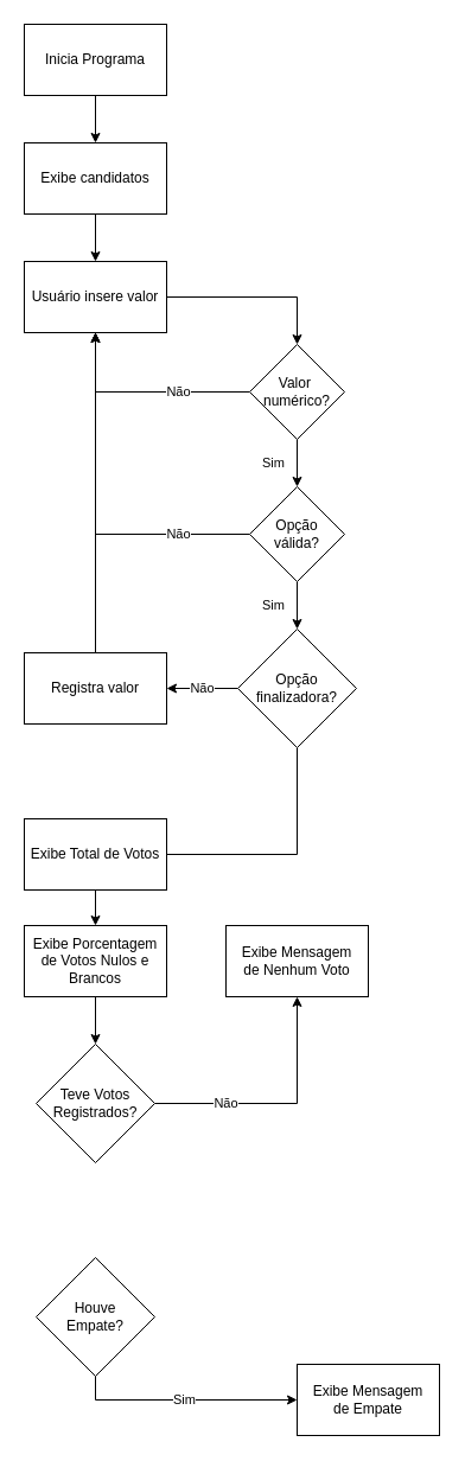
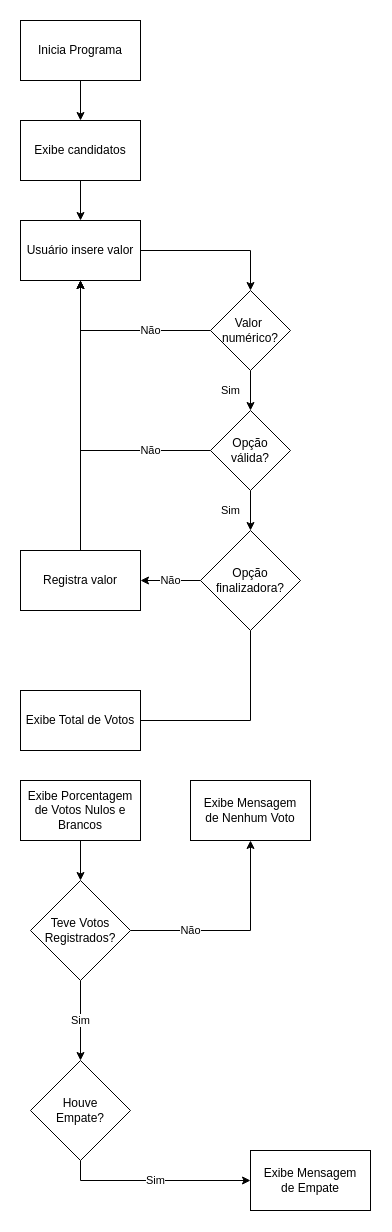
- <mxCell id="19" value="" style="edgeStyle=orthogonalEdgeStyle;rounded=0;orthogonalLoop=1;jettySize=auto;html=1;" edge="1" parent="1" source="20" target="22"><mxGeometry relative="1" as="geometry" /></mxCell>
+ <mxCell id="24" value="Sim" style="edgeStyle=orthogonalEdgeStyle;rounded=0;orthogonalLoop=1;jettySize=auto;html=1;" edge="1" parent="1" source="25" target="28"><mxGeometry relative="1" as="geometry" /></mxCell>
